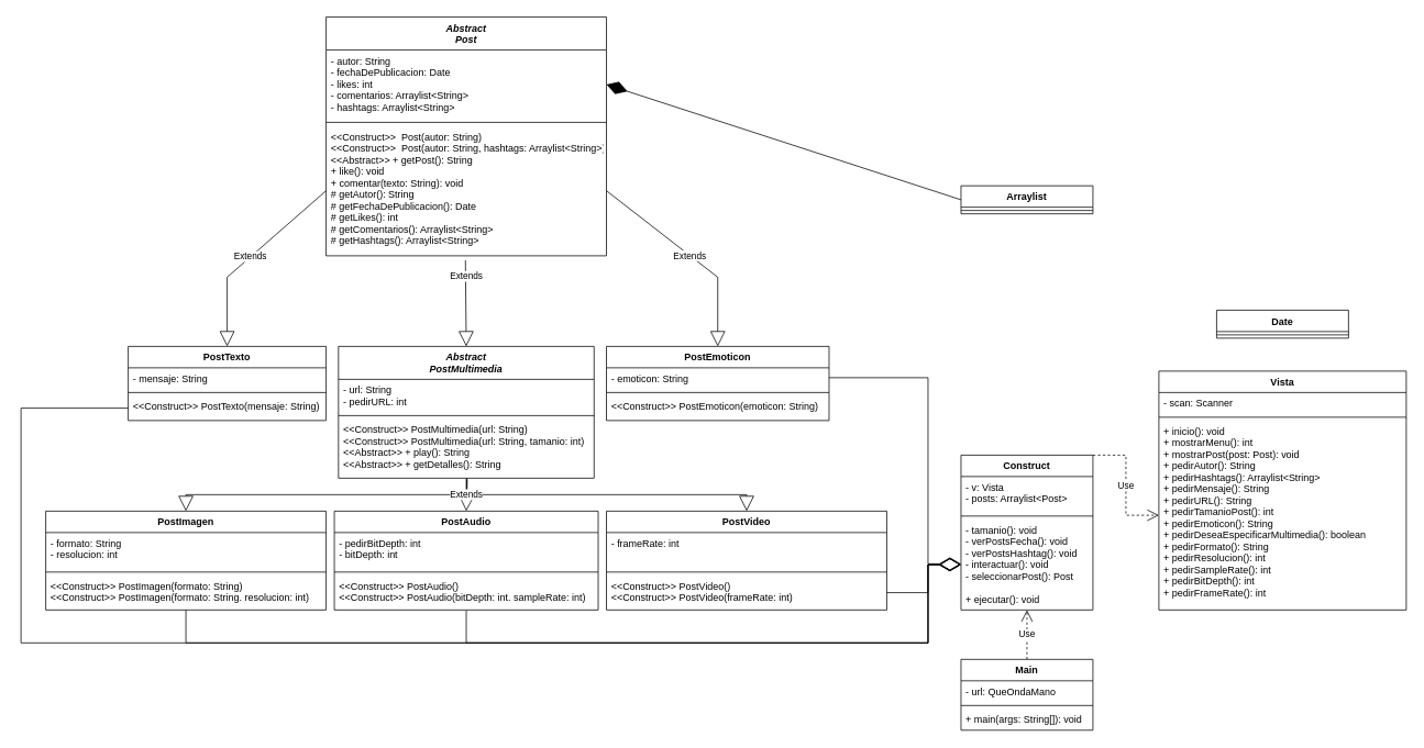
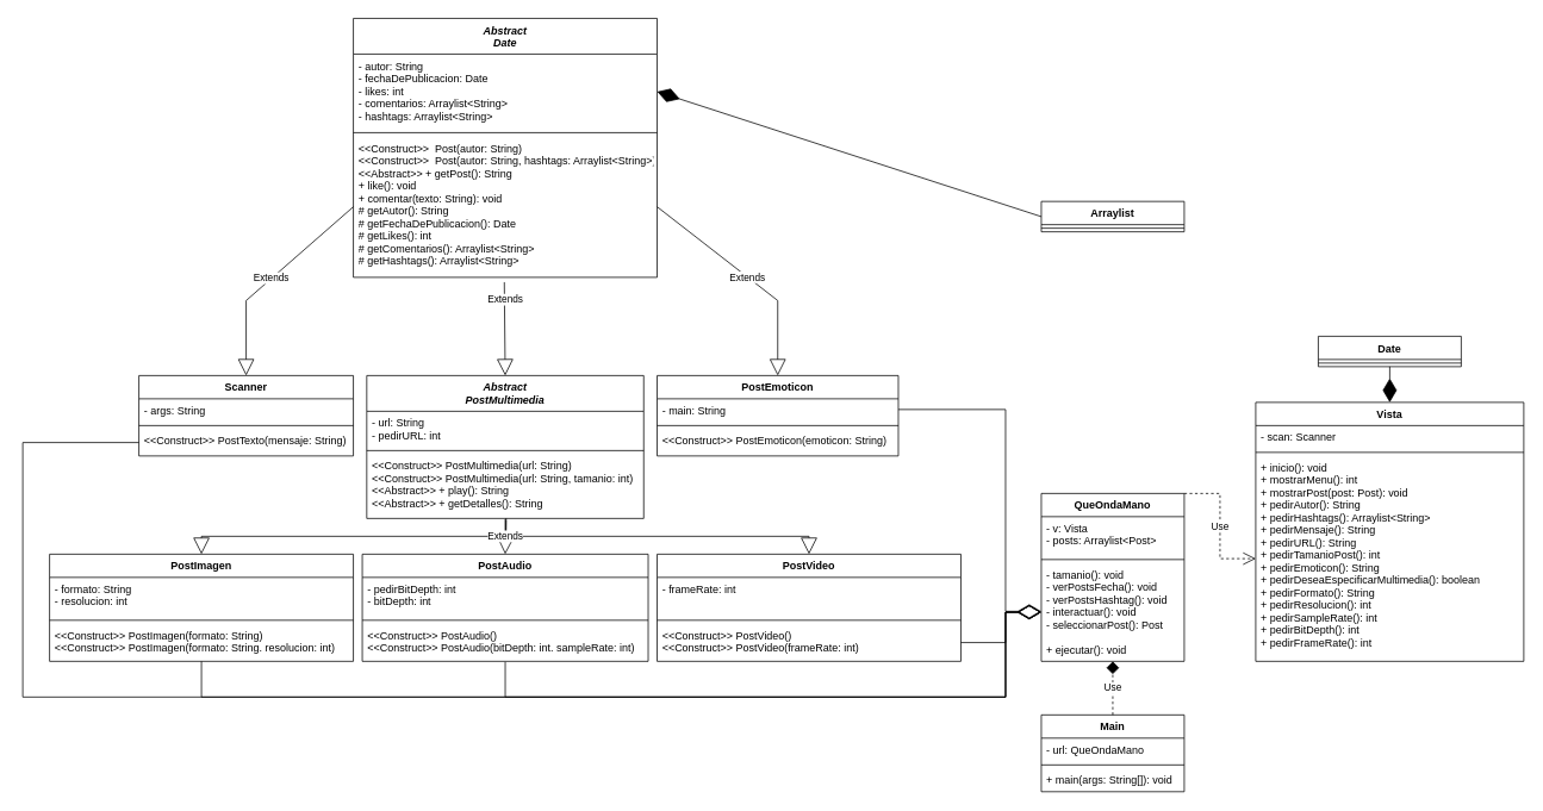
- <mxCell id="6" value="Abstract&#10;Post" style="swimlane;fontStyle=3;align=center;verticalAlign=top;childLayout=stackLayout;horizontal=1;startSize=40;horizontalStack=0;resizeParent=1;resizeParentMax=0;resizeLast=0;collapsible=1;marginBottom=0;" parent="1" vertex="1"><mxGeometry x="390" y="20" width="340" height="290" as="geometry" /></mxCell>
+ <mxCell id="6" value="Abstract&#10;Date" style="swimlane;fontStyle=3;align=center;verticalAlign=top;childLayout=stackLayout;horizontal=1;startSize=40;horizontalStack=0;resizeParent=1;resizeParentMax=0;resizeLast=0;collapsible=1;marginBottom=0;" parent="1" vertex="1"><mxGeometry x="390" y="20" width="340" height="290" as="geometry" /></mxCell>
+ <mxCell id="52" value="" style="endArrow=diamondThin;endFill=1;endSize=24;html=1;rounded=0;exitX=0.5;exitY=1;exitDx=0;exitDy=0;entryX=0.5;entryY=0;entryDx=0;entryDy=0;" parent="1" source="42" target="2" edge="1"><mxGeometry width="160" relative="1" as="geometry"><mxPoint x="1570" y="420" as="sourcePoint" /><mxPoint x="1730" y="420" as="targetPoint" /></mxGeometry></mxCell>
- <mxCell id="10" value="PostTexto" style="swimlane;fontStyle=1;align=center;verticalAlign=top;childLayout=stackLayout;horizontal=1;startSize=26;horizontalStack=0;resizeParent=1;resizeParentMax=0;resizeLast=0;collapsible=1;marginBottom=0;" parent="1" vertex="1"><mxGeometry x="150" y="420" width="240" height="90" as="geometry" /></mxCell>
+ <mxCell id="10" value="Scanner" style="swimlane;fontStyle=1;align=center;verticalAlign=top;childLayout=stackLayout;horizontal=1;startSize=26;horizontalStack=0;resizeParent=1;resizeParentMax=0;resizeLast=0;collapsible=1;marginBottom=0;" parent="1" vertex="1"><mxGeometry x="150" y="420" width="240" height="90" as="geometry" /></mxCell>
- <mxCell id="11" value="- mensaje: String" style="text;strokeColor=none;fillColor=none;align=left;verticalAlign=top;spacingLeft=4;spacingRight=4;overflow=hidden;rotatable=0;points=[[0,0.5],[1,0.5]];portConstraint=eastwest;" parent="10" vertex="1"><mxGeometry y="26" width="240" height="26" as="geometry" /></mxCell>
+ <mxCell id="11" value="- args: String" style="text;strokeColor=none;fillColor=none;align=left;verticalAlign=top;spacingLeft=4;spacingRight=4;overflow=hidden;rotatable=0;points=[[0,0.5],[1,0.5]];portConstraint=eastwest;" parent="10" vertex="1"><mxGeometry y="26" width="240" height="26" as="geometry" /></mxCell>
- <mxCell id="19" value="- emoticon: String" style="text;strokeColor=none;fillColor=none;align=left;verticalAlign=top;spacingLeft=4;spacingRight=4;overflow=hidden;rotatable=0;points=[[0,0.5],[1,0.5]];portConstraint=eastwest;" parent="18" vertex="1"><mxGeometry y="26" width="270" height="26" as="geometry" /></mxCell>
+ <mxCell id="19" value="- main: String" style="text;strokeColor=none;fillColor=none;align=left;verticalAlign=top;spacingLeft=4;spacingRight=4;overflow=hidden;rotatable=0;points=[[0,0.5],[1,0.5]];portConstraint=eastwest;" parent="18" vertex="1"><mxGeometry y="26" width="270" height="26" as="geometry" /></mxCell>
- <mxCell id="34" value="Construct" style="swimlane;fontStyle=1;align=center;verticalAlign=top;childLayout=stackLayout;horizontal=1;startSize=26;horizontalStack=0;resizeParent=1;resizeParentMax=0;resizeLast=0;collapsible=1;marginBottom=0;" parent="1" vertex="1"><mxGeometry x="1160" y="552" width="160" height="188" as="geometry" /></mxCell>
+ <mxCell id="34" value="QueOndaMano" style="swimlane;fontStyle=1;align=center;verticalAlign=top;childLayout=stackLayout;horizontal=1;startSize=26;horizontalStack=0;resizeParent=1;resizeParentMax=0;resizeLast=0;collapsible=1;marginBottom=0;" parent="1" vertex="1"><mxGeometry x="1160" y="552" width="160" height="188" as="geometry" /></mxCell>
- <mxCell id="54" value="Use" style="endArrow=open;endSize=12;dashed=1;html=1;rounded=0;exitX=0.5;exitY=0;exitDx=0;exitDy=0;entryX=0.5;entryY=1;entryDx=0;entryDy=0;entryPerimeter=0;" parent="1" source="38" target="37" edge="1"><mxGeometry width="160" relative="1" as="geometry"><mxPoint x="1070" y="840" as="sourcePoint" /><mxPoint x="1230" y="840" as="targetPoint" /></mxGeometry></mxCell>
+ <mxCell id="54" value="Use" style="endArrow=diamond;endSize=12;dashed=1;html=1;rounded=0;exitX=0.5;exitY=0;exitDx=0;exitDy=0;entryX=0.5;entryY=1;entryDx=0;entryDy=0;entryPerimeter=0;" parent="1" source="38" target="37" edge="1"><mxGeometry width="160" relative="1" as="geometry"><mxPoint x="1070" y="840" as="sourcePoint" /><mxPoint x="1230" y="840" as="targetPoint" /></mxGeometry></mxCell>
